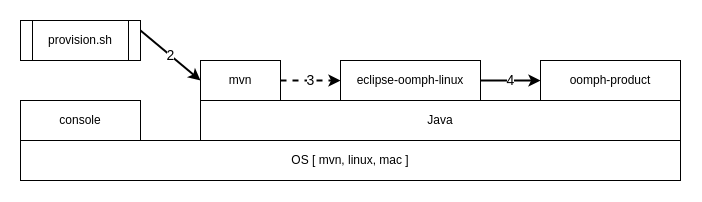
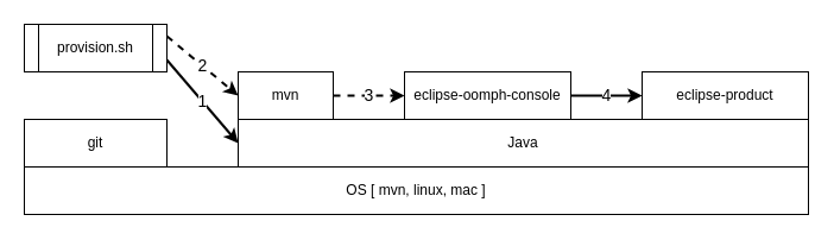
- <mxCell id="8" value="2" style="edgeStyle=none;rounded=0;orthogonalLoop=1;jettySize=auto;html=1;exitX=1;exitY=0.25;exitDx=0;exitDy=0;entryX=0;entryY=0.5;entryDx=0;entryDy=0;strokeWidth=2;fontSize=14;spacing=2;" edge="1" parent="1" source="9" target="5"><mxGeometry relative="1" as="geometry" /></mxCell>
+ <mxCell id="8" value="2" style="edgeStyle=none;rounded=0;orthogonalLoop=1;jettySize=auto;html=1;exitX=1;exitY=0.25;exitDx=0;exitDy=0;entryX=0;entryY=0.5;entryDx=0;entryDy=0;strokeWidth=2;fontSize=14;spacing=2;dashed=1;" edge="1" parent="1" source="9" target="5"><mxGeometry relative="1" as="geometry" /></mxCell>
- <mxCell id="11" value="eclipse-oomph-linux" style="rounded=0;whiteSpace=wrap;html=1;" vertex="1" parent="1"><mxGeometry x="340" y="60" width="140" height="40" as="geometry" /></mxCell>
+ <mxCell id="11" value="eclipse-oomph-console" style="rounded=0;whiteSpace=wrap;html=1;" vertex="1" parent="1"><mxGeometry x="340" y="60" width="140" height="40" as="geometry" /></mxCell>
- <mxCell id="12" value="oomph-product" style="rounded=0;whiteSpace=wrap;html=1;" vertex="1" parent="1"><mxGeometry x="540" y="60" width="140" height="40" as="geometry" /></mxCell>
+ <mxCell id="12" value="eclipse-product" style="rounded=0;whiteSpace=wrap;html=1;" vertex="1" parent="1"><mxGeometry x="540" y="60" width="140" height="40" as="geometry" /></mxCell>
+ <mxCell id="7" value="1" style="rounded=0;orthogonalLoop=1;jettySize=auto;html=1;exitX=1;exitY=0.75;exitDx=0;exitDy=0;entryX=0;entryY=0.5;entryDx=0;entryDy=0;strokeWidth=2;fontSize=14;spacing=2;" edge="1" parent="1" source="9" target="2"><mxGeometry relative="1" as="geometry" /></mxCell>
- <mxCell id="6" value="console" style="rounded=0;whiteSpace=wrap;html=1;" vertex="1" parent="1"><mxGeometry x="20" y="100" width="120" height="40" as="geometry" /></mxCell>
+ <mxCell id="6" value="git" style="rounded=0;whiteSpace=wrap;html=1;" vertex="1" parent="1"><mxGeometry x="20" y="100" width="120" height="40" as="geometry" /></mxCell>
